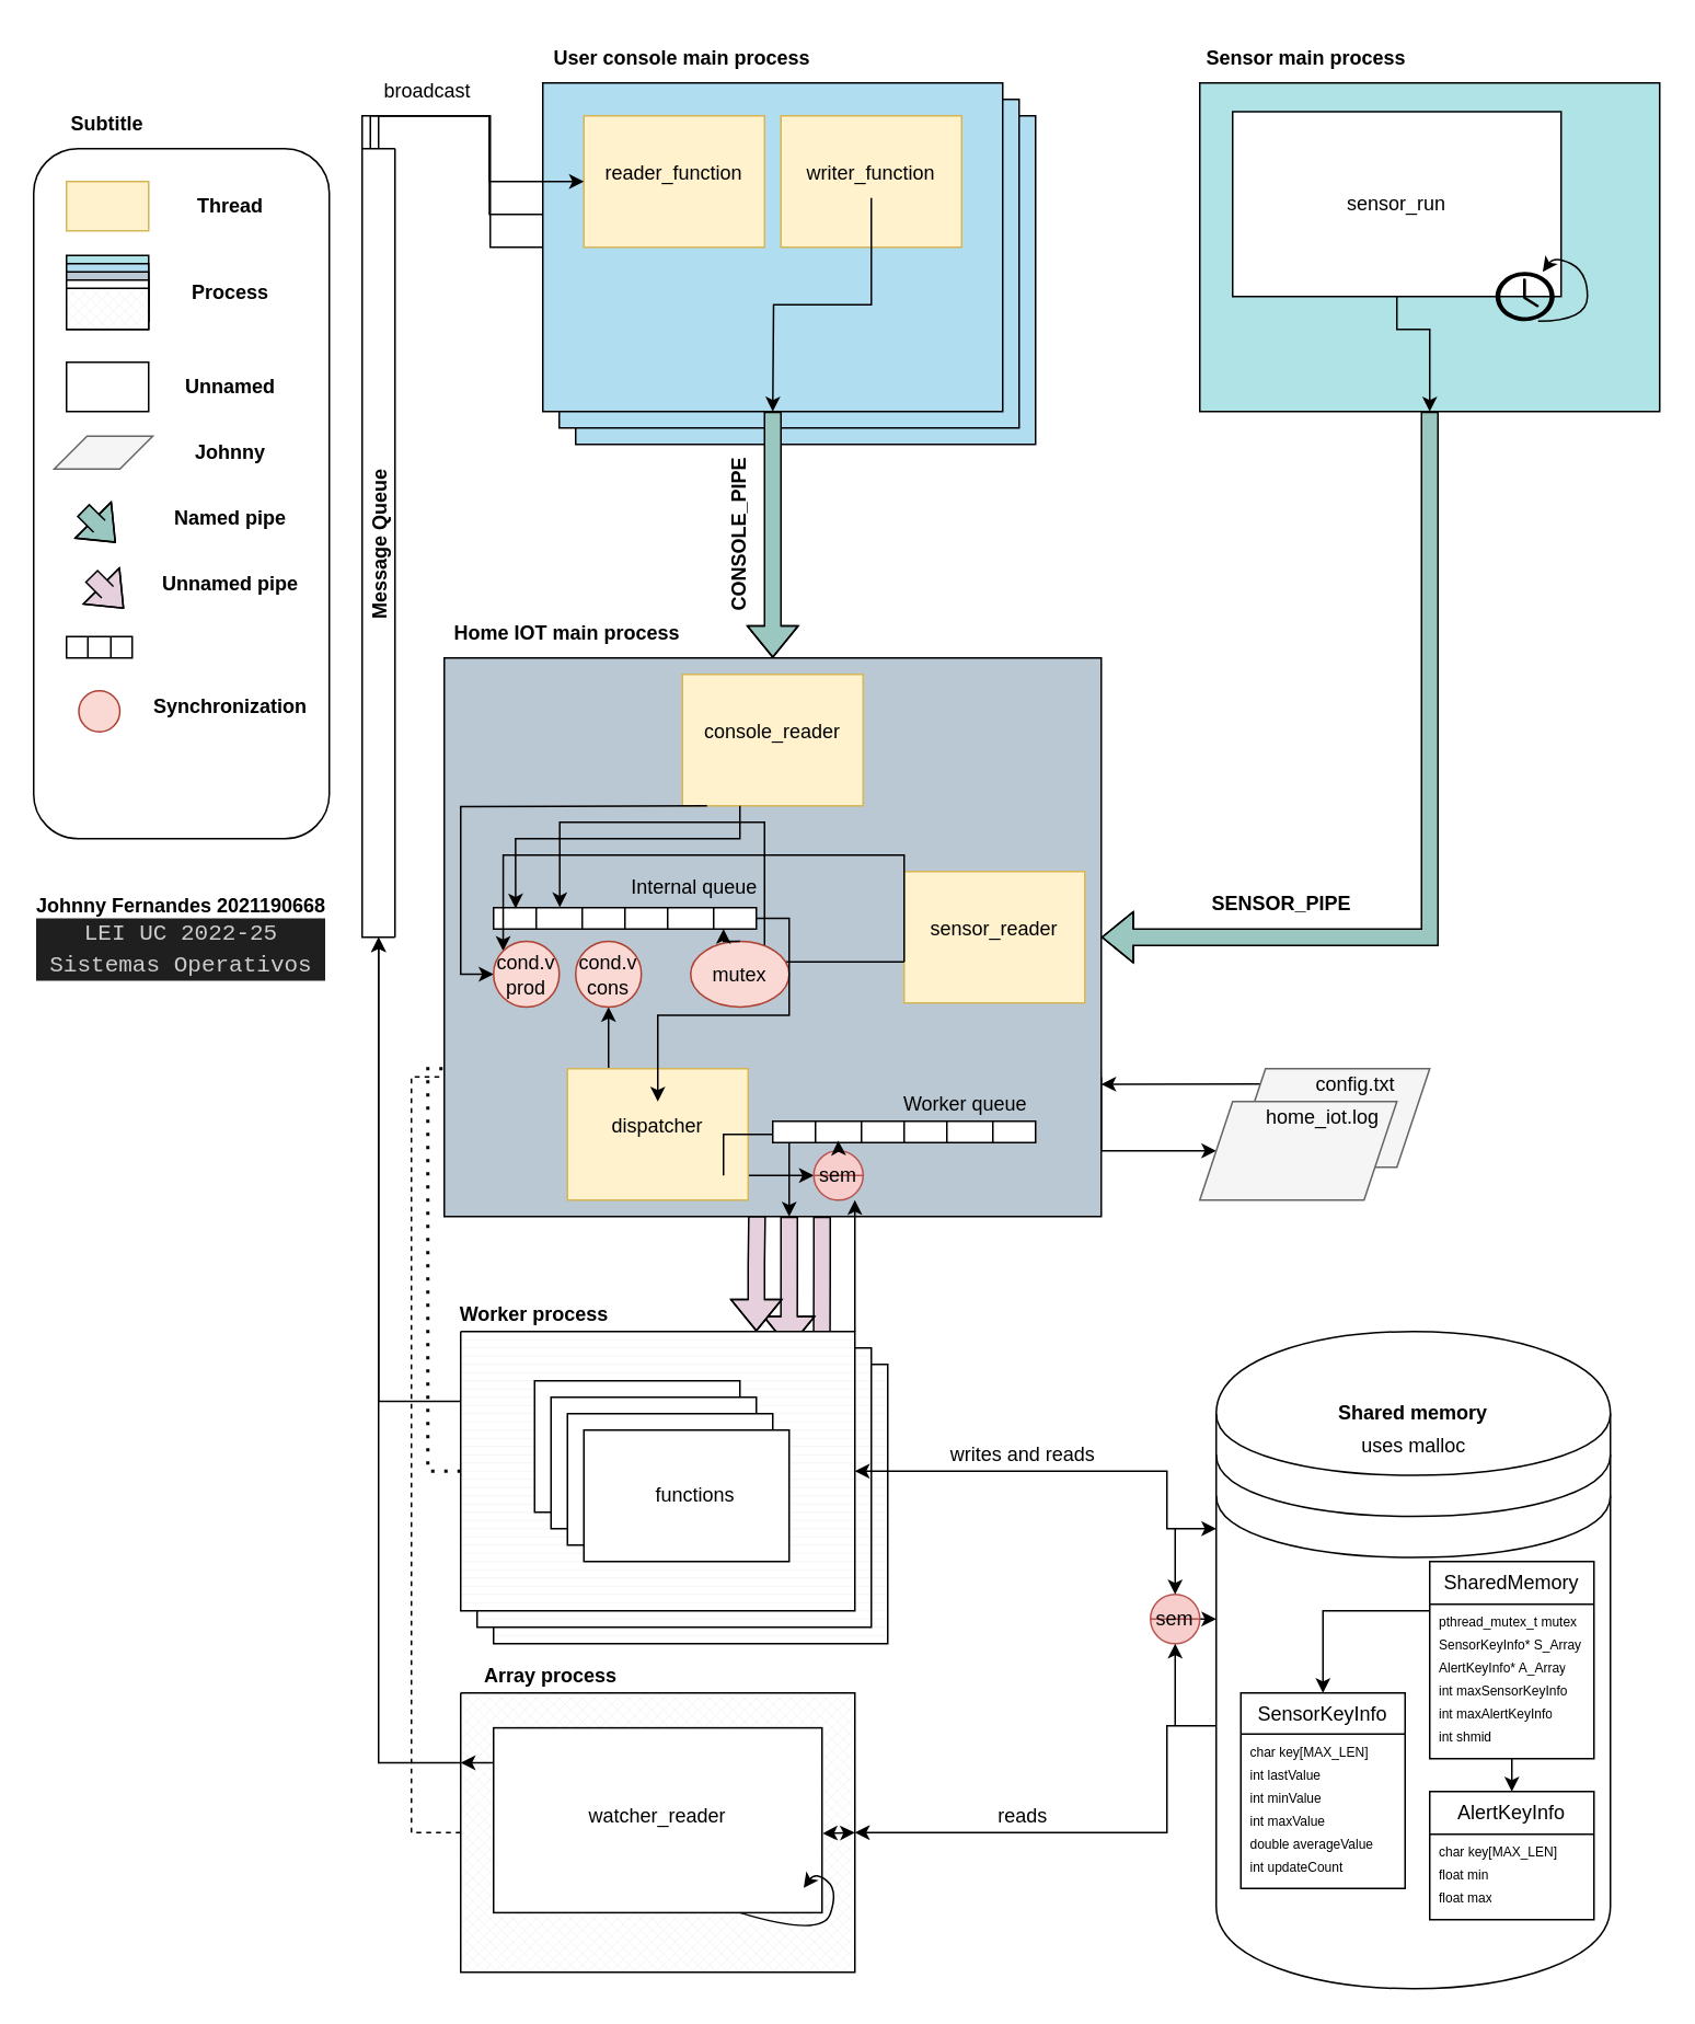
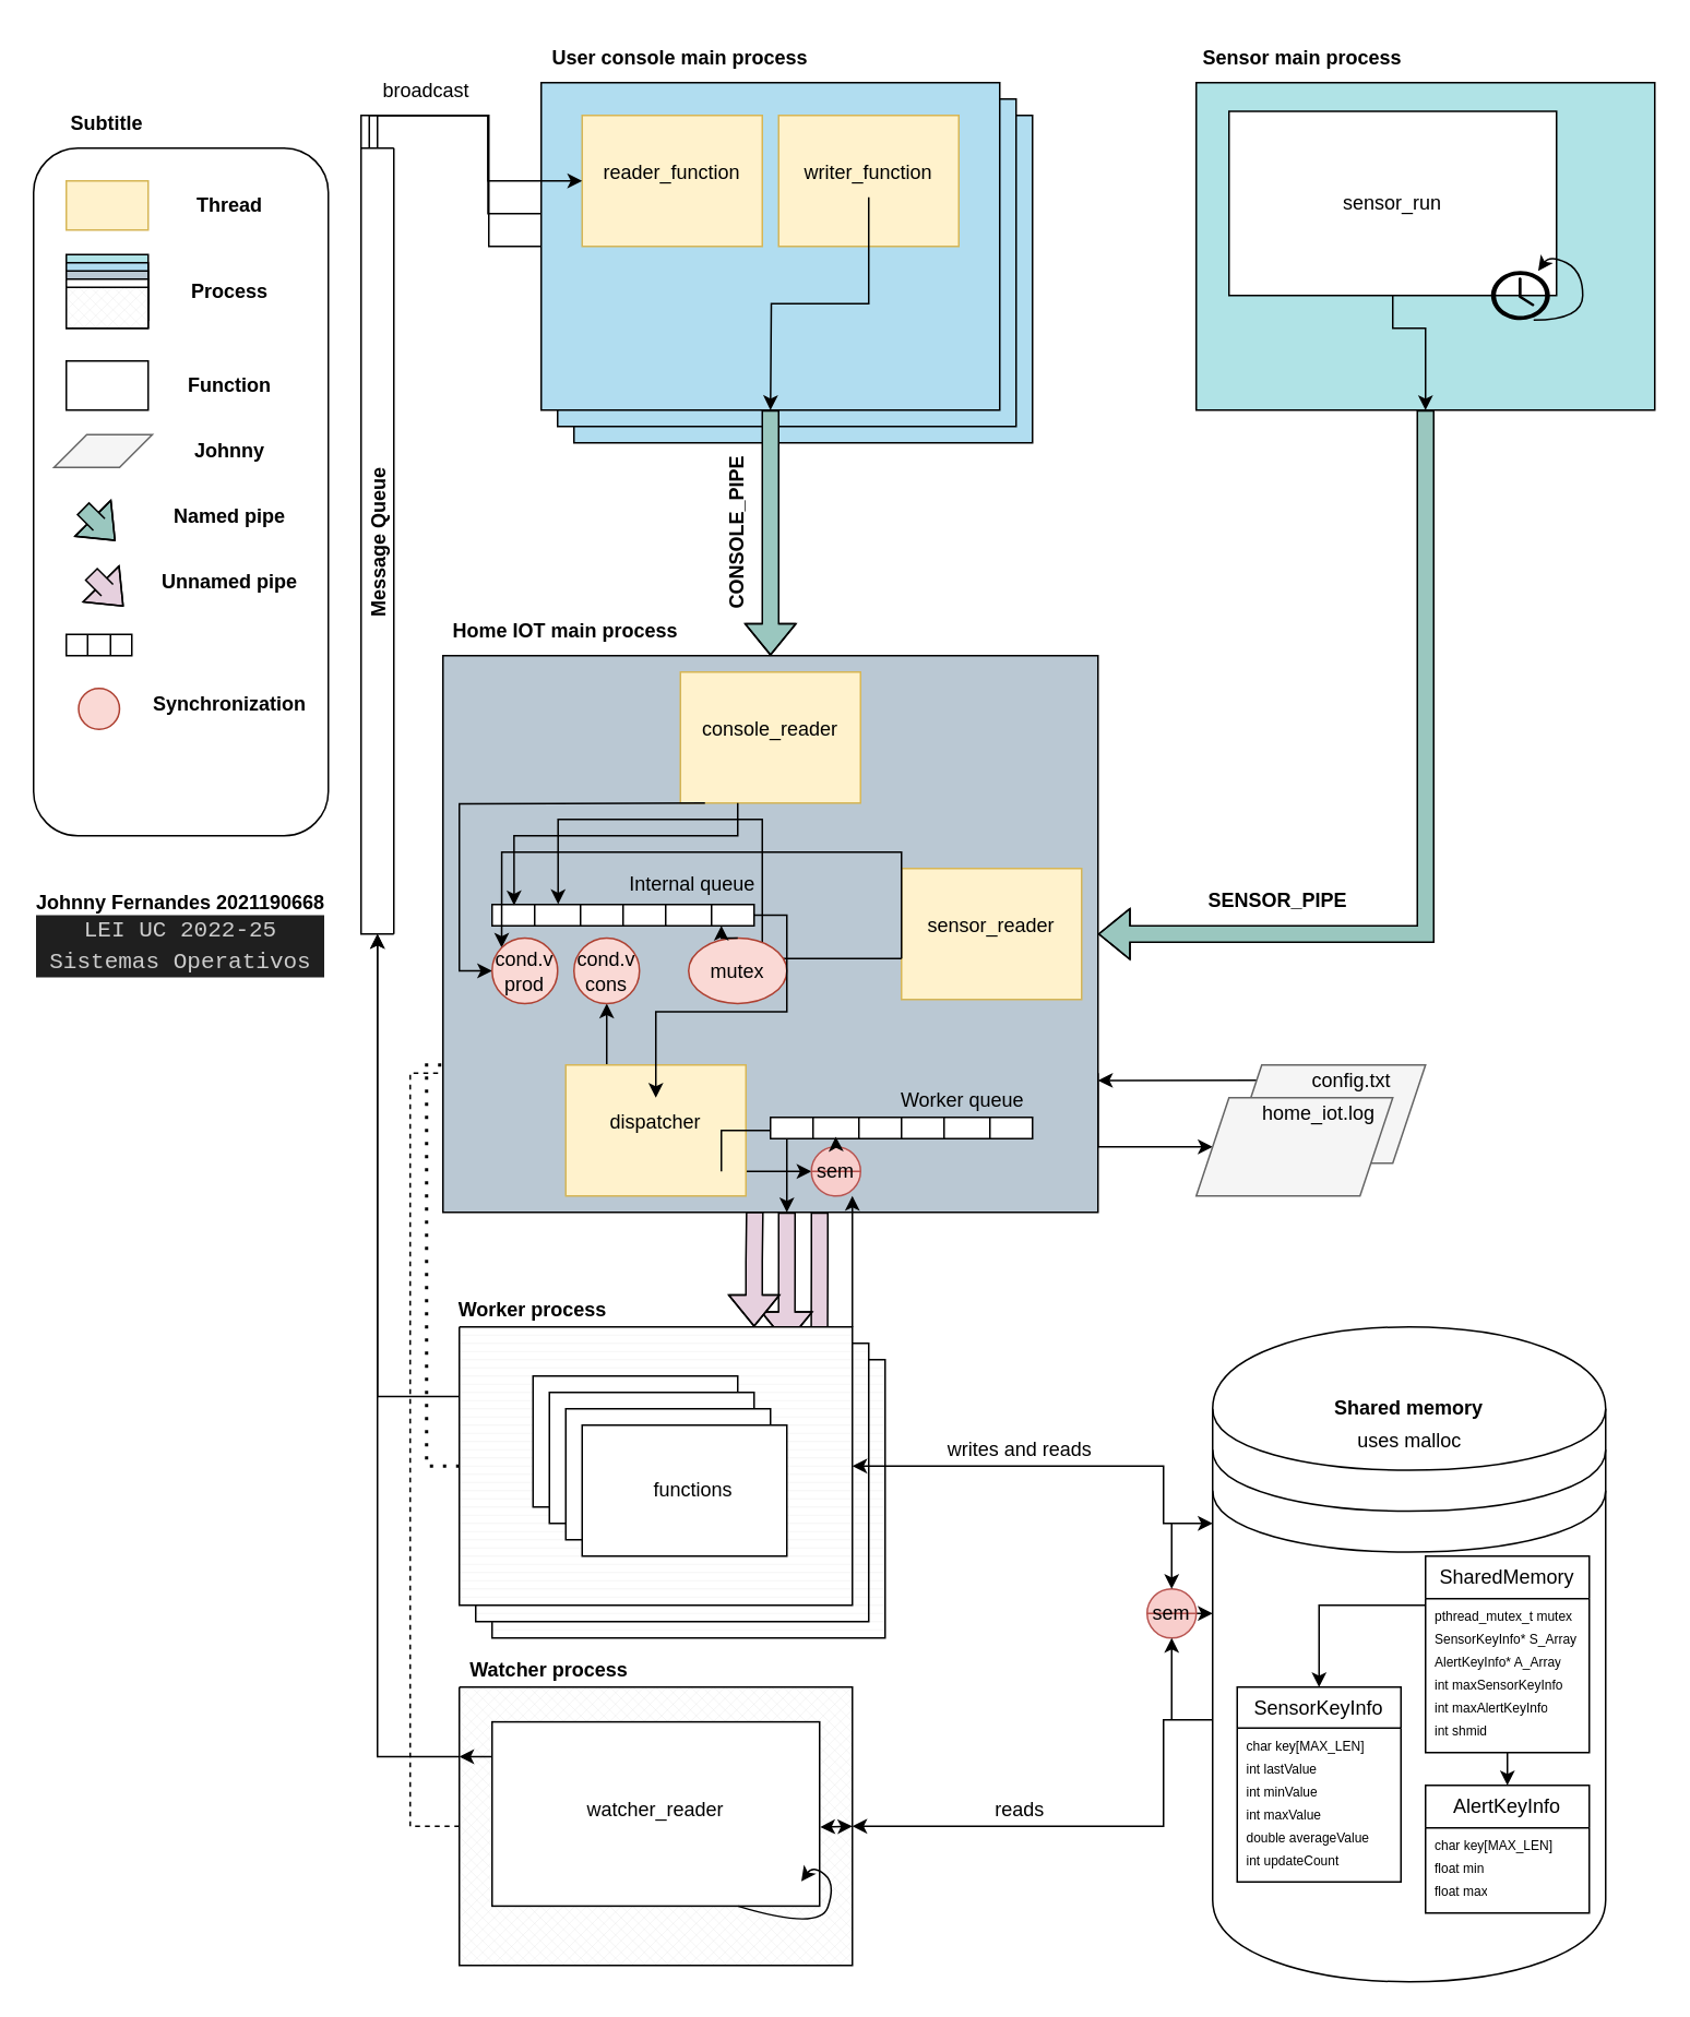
- <mxCell id="96" value="Unnamed" style="text;html=1;strokeColor=none;fillColor=none;align=center;verticalAlign=middle;whiteSpace=wrap;rounded=0;fontStyle=1" parent="1" vertex="1"><mxGeometry x="100" y="220" width="80" height="30" as="geometry" /></mxCell>
+ <mxCell id="96" value="Function" style="text;html=1;strokeColor=none;fillColor=none;align=center;verticalAlign=middle;whiteSpace=wrap;rounded=0;fontStyle=1" parent="1" vertex="1"><mxGeometry x="100" y="220" width="80" height="30" as="geometry" /></mxCell>
- <mxCell id="36" value="Array process" style="text;html=1;strokeColor=none;fillColor=none;align=center;verticalAlign=middle;whiteSpace=wrap;rounded=0;fontStyle=1" parent="1" vertex="1"><mxGeometry x="280" y="1010" width="110" height="20" as="geometry" /></mxCell>
+ <mxCell id="36" value="Watcher process" style="text;html=1;strokeColor=none;fillColor=none;align=center;verticalAlign=middle;whiteSpace=wrap;rounded=0;fontStyle=1" parent="1" vertex="1"><mxGeometry x="280" y="1010" width="110" height="20" as="geometry" /></mxCell>
